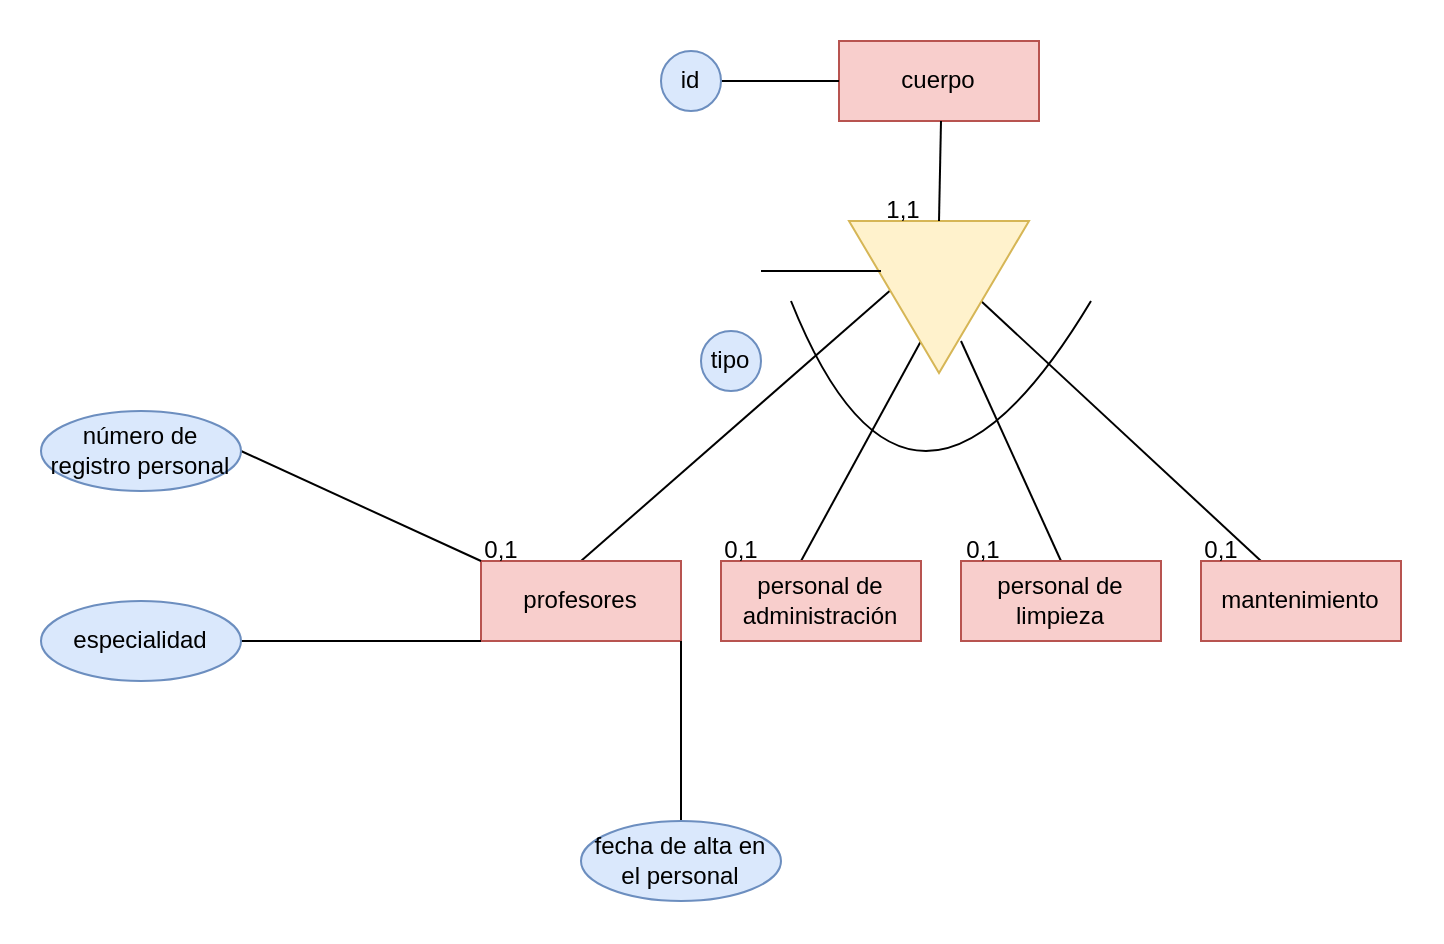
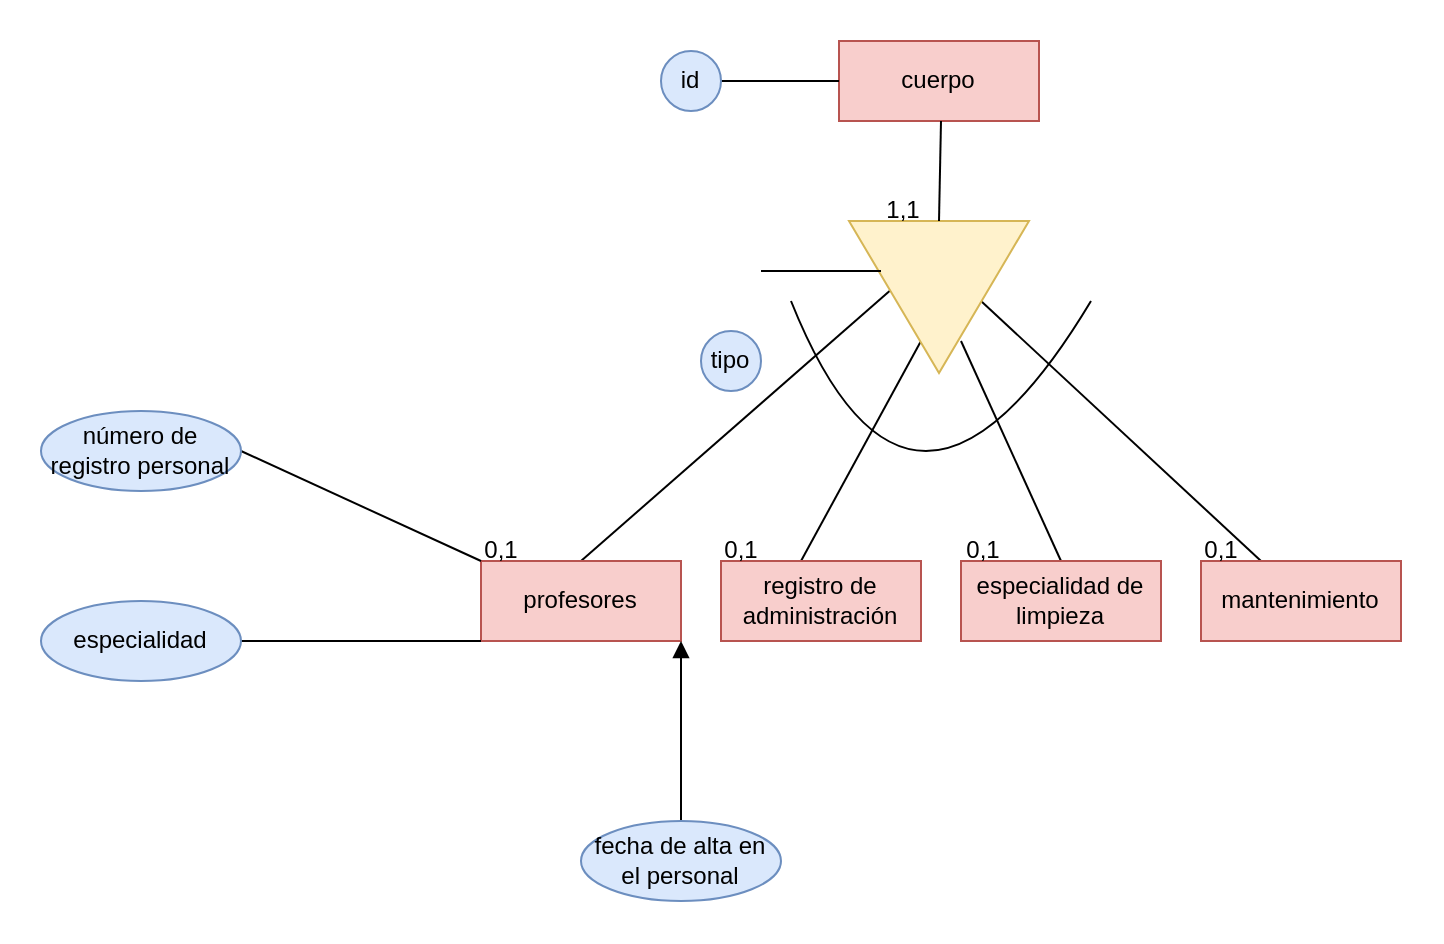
- <mxCell id="8" value="personal de administración" style="whiteSpace=wrap;html=1;align=center;fillColor=#f8cecc;strokeColor=#b85450;" vertex="1" parent="1"><mxGeometry x="360" y="280" width="100" height="40" as="geometry" /></mxCell>
+ <mxCell id="8" value="registro de administración" style="whiteSpace=wrap;html=1;align=center;fillColor=#f8cecc;strokeColor=#b85450;" vertex="1" parent="1"><mxGeometry x="360" y="280" width="100" height="40" as="geometry" /></mxCell>
- <mxCell id="9" value="personal de limpieza" style="whiteSpace=wrap;html=1;align=center;fillColor=#f8cecc;strokeColor=#b85450;" vertex="1" parent="1"><mxGeometry x="480" y="280" width="100" height="40" as="geometry" /></mxCell>
+ <mxCell id="9" value="especialidad de limpieza" style="whiteSpace=wrap;html=1;align=center;fillColor=#f8cecc;strokeColor=#b85450;" vertex="1" parent="1"><mxGeometry x="480" y="280" width="100" height="40" as="geometry" /></mxCell>
- <mxCell id="12" value="" style="endArrow=none;html=1;rounded=0;exitX=0.5;exitY=0;exitDx=0;exitDy=0;exitPerimeter=0;entryX=1;entryY=1;entryDx=0;entryDy=0;" edge="1" parent="1" source="16" target="7"><mxGeometry width="50" height="50" relative="1" as="geometry"><mxPoint x="300" y="400" as="sourcePoint" /><mxPoint x="310" y="320" as="targetPoint" /></mxGeometry></mxCell>
+ <mxCell id="12" value="" style="endArrow=block;html=1;rounded=0;exitX=0.5;exitY=0;exitDx=0;exitDy=0;exitPerimeter=0;entryX=1;entryY=1;entryDx=0;entryDy=0;" edge="1" parent="1" source="16" target="7"><mxGeometry width="50" height="50" relative="1" as="geometry"><mxPoint x="300" y="400" as="sourcePoint" /><mxPoint x="310" y="320" as="targetPoint" /></mxGeometry></mxCell>
